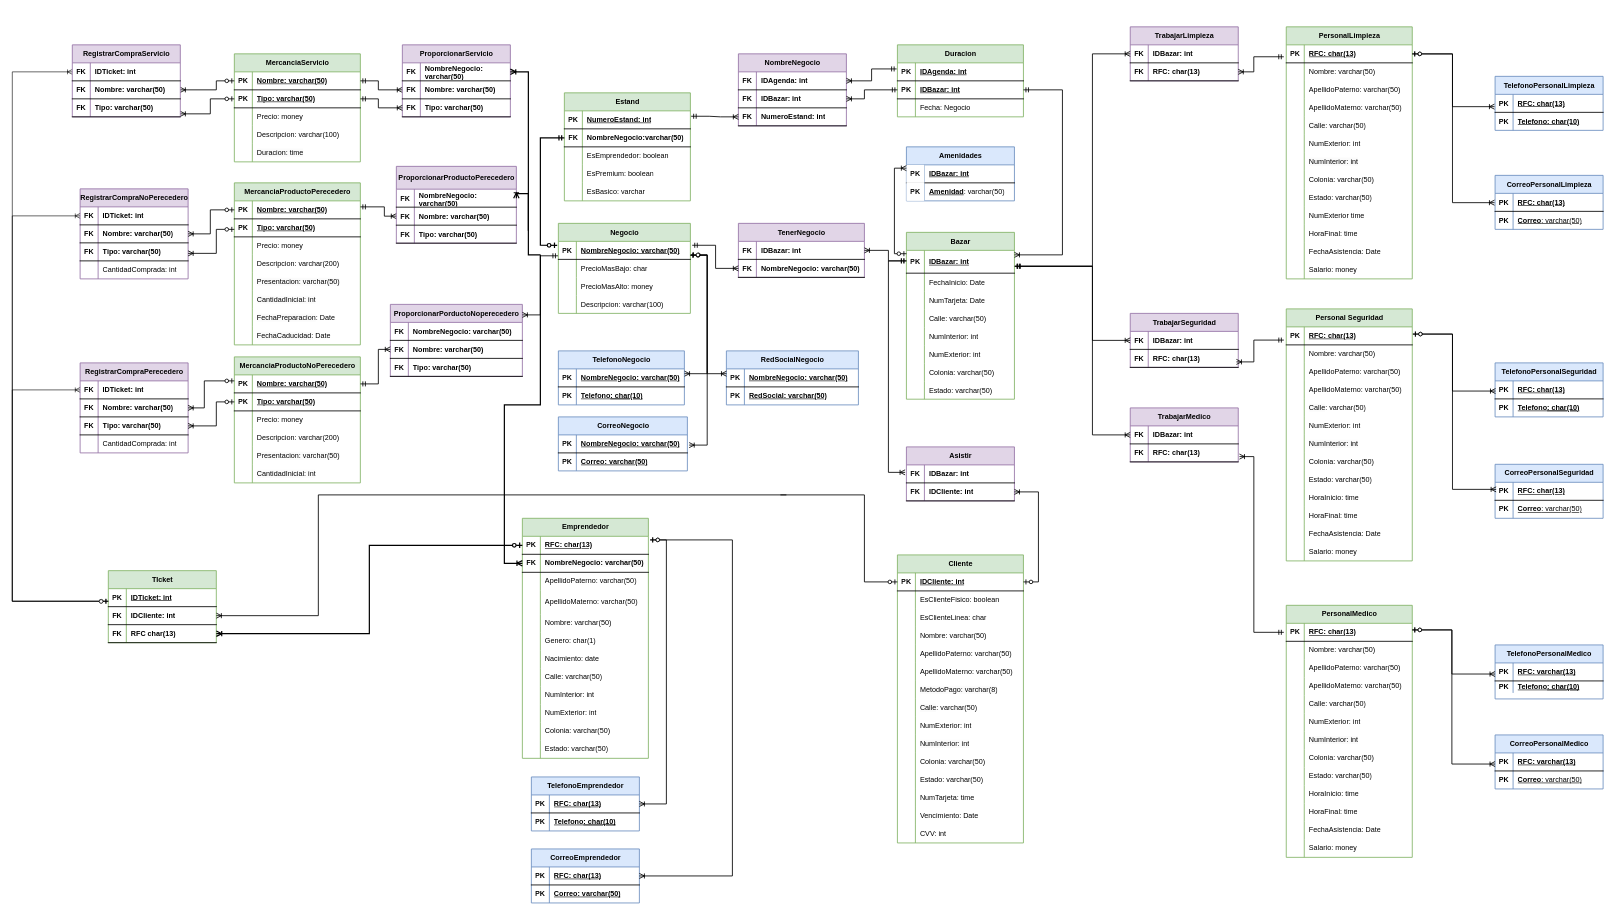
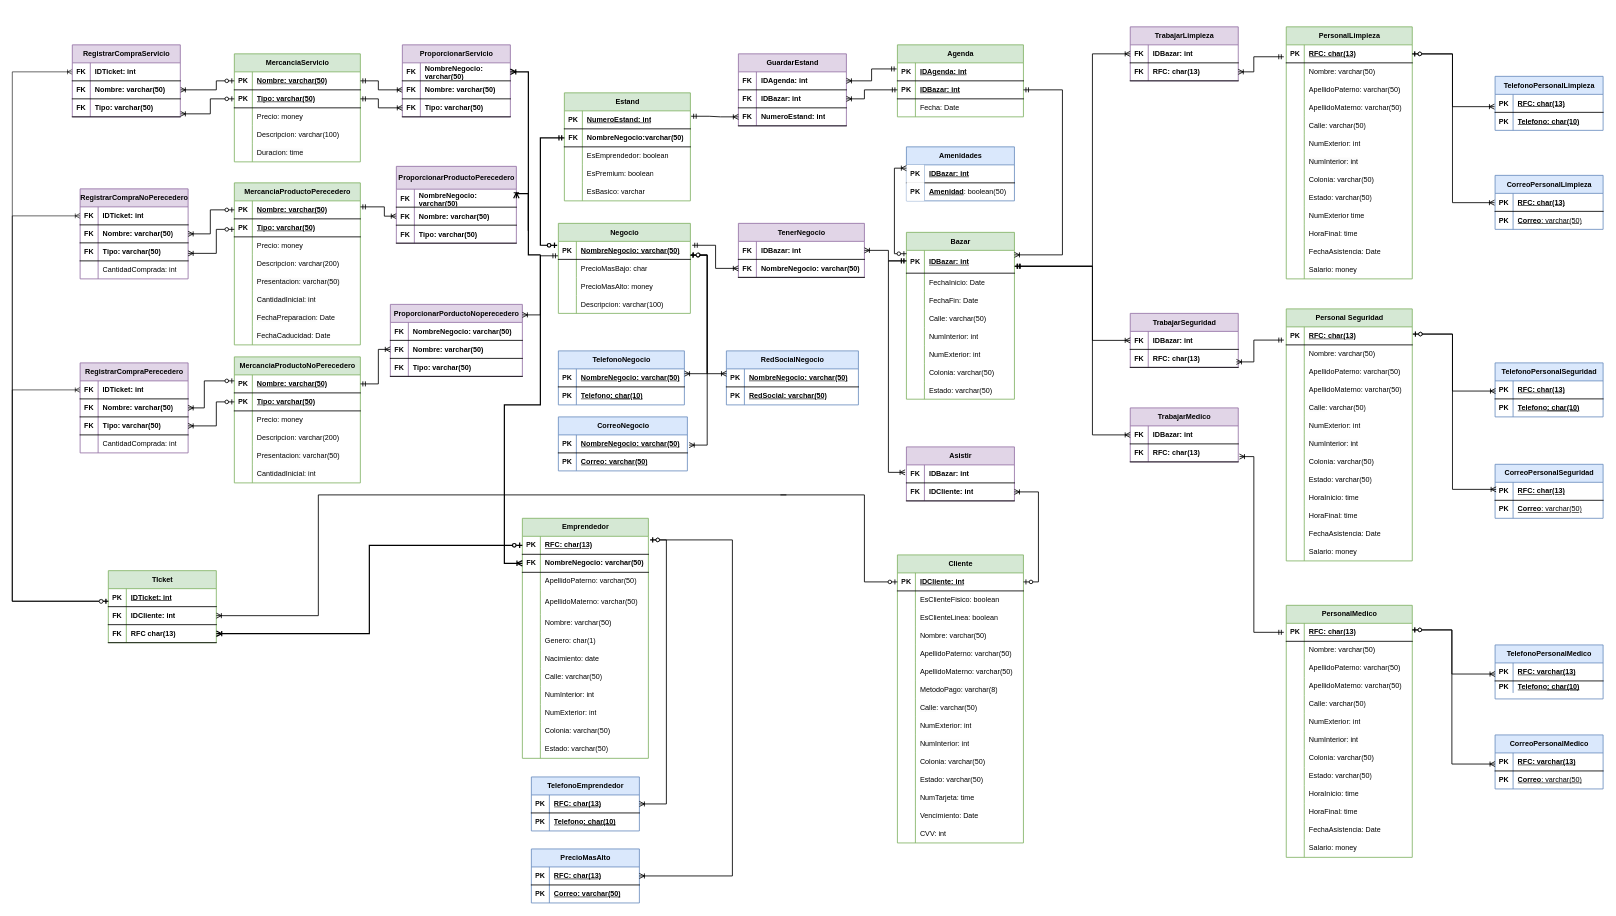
- <mxCell id="334" value="Duracion" style="shape=table;startSize=30;container=1;collapsible=1;childLayout=tableLayout;fixedRows=1;rowLines=0;fontStyle=1;align=center;resizeLast=1;html=1;strokeColor=#82b366;strokeWidth=1.4;verticalAlign=middle;fontFamily=Helvetica;fontSize=12;fillColor=#d5e8d4;" vertex="1" parent="1"><mxGeometry x="1495" y="74" width="210" height="120" as="geometry" /></mxCell>
+ <mxCell id="334" value="Agenda" style="shape=table;startSize=30;container=1;collapsible=1;childLayout=tableLayout;fixedRows=1;rowLines=0;fontStyle=1;align=center;resizeLast=1;html=1;strokeColor=#82b366;strokeWidth=1.4;verticalAlign=middle;fontFamily=Helvetica;fontSize=12;fillColor=#d5e8d4;" vertex="1" parent="1"><mxGeometry x="1495" y="74" width="210" height="120" as="geometry" /></mxCell>
- <mxCell id="351" value="NombreNegocio" style="shape=table;startSize=30;container=1;collapsible=1;childLayout=tableLayout;fixedRows=1;rowLines=0;fontStyle=1;align=center;resizeLast=1;html=1;fillColor=#e1d5e7;strokeColor=#9673a6;strokeWidth=1.4;" vertex="1" parent="1"><mxGeometry x="1230" y="89" width="180" height="120" as="geometry" /></mxCell>
+ <mxCell id="351" value="GuardarEstand" style="shape=table;startSize=30;container=1;collapsible=1;childLayout=tableLayout;fixedRows=1;rowLines=0;fontStyle=1;align=center;resizeLast=1;html=1;fillColor=#e1d5e7;strokeColor=#9673a6;strokeWidth=1.4;" vertex="1" parent="1"><mxGeometry x="1230" y="89" width="180" height="120" as="geometry" /></mxCell>
- <mxCell id="343" value="Fecha: Negocio" style="shape=partialRectangle;connectable=0;fillColor=none;top=0;left=0;bottom=0;right=0;align=left;spacingLeft=6;overflow=hidden;whiteSpace=wrap;html=1;strokeColor=default;strokeWidth=1.4;verticalAlign=middle;fontFamily=Helvetica;fontSize=12;fontColor=default;fontStyle=0;" vertex="1" parent="341"><mxGeometry x="30" width="180" height="30" as="geometry"><mxRectangle width="180" height="30" as="alternateBounds" /></mxGeometry></mxCell>
+ <mxCell id="343" value="Fecha: Date" style="shape=partialRectangle;connectable=0;fillColor=none;top=0;left=0;bottom=0;right=0;align=left;spacingLeft=6;overflow=hidden;whiteSpace=wrap;html=1;strokeColor=default;strokeWidth=1.4;verticalAlign=middle;fontFamily=Helvetica;fontSize=12;fontColor=default;fontStyle=0;" vertex="1" parent="341"><mxGeometry x="30" width="180" height="30" as="geometry"><mxRectangle width="180" height="30" as="alternateBounds" /></mxGeometry></mxCell>
- <mxCell id="395" value="&lt;u&gt;&lt;b&gt;Amenidad&lt;/b&gt;&lt;/u&gt;: varchar(50)" style="shape=partialRectangle;connectable=0;top=0;left=0;bottom=0;right=0;align=left;spacingLeft=6;overflow=hidden;whiteSpace=wrap;html=1;fontStyle=0;fillColor=none;strokeWidth=1.4;" vertex="1" parent="393"><mxGeometry x="30" width="150" height="30" as="geometry"><mxRectangle width="150" height="30" as="alternateBounds" /></mxGeometry></mxCell>
+ <mxCell id="395" value="&lt;u&gt;&lt;b&gt;Amenidad&lt;/b&gt;&lt;/u&gt;: boolean(50)" style="shape=partialRectangle;connectable=0;top=0;left=0;bottom=0;right=0;align=left;spacingLeft=6;overflow=hidden;whiteSpace=wrap;html=1;fontStyle=0;fillColor=none;strokeWidth=1.4;" vertex="1" parent="393"><mxGeometry x="30" width="150" height="30" as="geometry"><mxRectangle width="150" height="30" as="alternateBounds" /></mxGeometry></mxCell>
- <mxCell id="11" value="NumTarjeta: Date" style="shape=partialRectangle;connectable=0;fillColor=none;top=0;left=0;bottom=0;right=0;align=left;spacingLeft=6;overflow=hidden;whiteSpace=wrap;html=1;strokeWidth=1.4;" vertex="1" parent="9"><mxGeometry x="30" width="150" height="30" as="geometry"><mxRectangle width="150" height="30" as="alternateBounds" /></mxGeometry></mxCell>
+ <mxCell id="11" value="FechaFin: Date" style="shape=partialRectangle;connectable=0;fillColor=none;top=0;left=0;bottom=0;right=0;align=left;spacingLeft=6;overflow=hidden;whiteSpace=wrap;html=1;strokeWidth=1.4;" vertex="1" parent="9"><mxGeometry x="30" width="150" height="30" as="geometry"><mxRectangle width="150" height="30" as="alternateBounds" /></mxGeometry></mxCell>
- <mxCell id="177" value="EsClienteLinea: char" style="shape=partialRectangle;connectable=0;fillColor=none;top=0;left=0;bottom=0;right=0;align=left;spacingLeft=6;overflow=hidden;whiteSpace=wrap;html=1;strokeColor=default;strokeWidth=1.4;verticalAlign=middle;fontFamily=Helvetica;fontSize=12;fontColor=default;fontStyle=0;" vertex="1" parent="175"><mxGeometry x="30" width="180" height="30" as="geometry"><mxRectangle width="180" height="30" as="alternateBounds" /></mxGeometry></mxCell>
+ <mxCell id="177" value="EsClienteLinea: boolean" style="shape=partialRectangle;connectable=0;fillColor=none;top=0;left=0;bottom=0;right=0;align=left;spacingLeft=6;overflow=hidden;whiteSpace=wrap;html=1;strokeColor=default;strokeWidth=1.4;verticalAlign=middle;fontFamily=Helvetica;fontSize=12;fontColor=default;fontStyle=0;" vertex="1" parent="175"><mxGeometry x="30" width="180" height="30" as="geometry"><mxRectangle width="180" height="30" as="alternateBounds" /></mxGeometry></mxCell>
- <mxCell id="445" value="CorreoEmprendedor" style="shape=table;startSize=30;container=1;collapsible=1;childLayout=tableLayout;fixedRows=1;rowLines=0;fontStyle=1;align=center;resizeLast=1;html=1;strokeWidth=1.4;fillColor=#dae8fc;strokeColor=#6c8ebf;" vertex="1" parent="1"><mxGeometry x="885" y="1414" width="180" height="90" as="geometry" /></mxCell>
+ <mxCell id="445" value="PrecioMasAlto" style="shape=table;startSize=30;container=1;collapsible=1;childLayout=tableLayout;fixedRows=1;rowLines=0;fontStyle=1;align=center;resizeLast=1;html=1;strokeWidth=1.4;fillColor=#dae8fc;strokeColor=#6c8ebf;" vertex="1" parent="1"><mxGeometry x="885" y="1414" width="180" height="90" as="geometry" /></mxCell>
